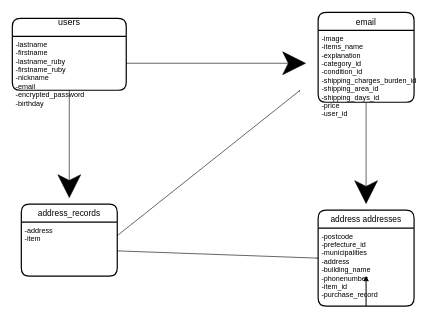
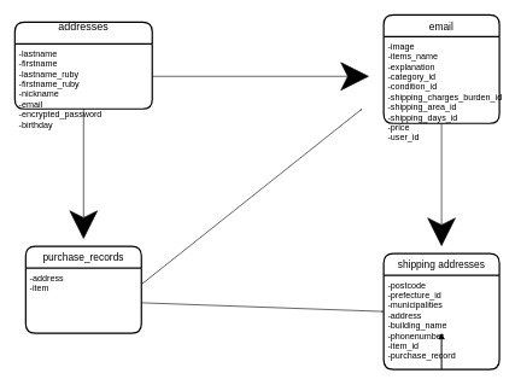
- <mxCell id="2" value="users&#10;" style="swimlane;childLayout=stackLayout;horizontal=1;startSize=30;horizontalStack=0;rounded=1;fontSize=15;fontStyle=0;strokeWidth=2;resizeParent=0;resizeLast=1;shadow=0;dashed=0;align=center;" vertex="1" parent="1"><mxGeometry x="20" y="30" width="190" height="120" as="geometry" /></mxCell>
+ <mxCell id="2" value="addresses&#10;" style="swimlane;childLayout=stackLayout;horizontal=1;startSize=30;horizontalStack=0;rounded=1;fontSize=15;fontStyle=0;strokeWidth=2;resizeParent=0;resizeLast=1;shadow=0;dashed=0;align=center;" vertex="1" parent="1"><mxGeometry x="20" y="30" width="190" height="120" as="geometry" /></mxCell>
- <mxCell id="6" value="address_records" style="swimlane;childLayout=stackLayout;horizontal=1;startSize=30;horizontalStack=0;rounded=1;fontSize=14;fontStyle=0;strokeWidth=2;resizeParent=0;resizeLast=1;shadow=0;dashed=0;align=center;" vertex="1" parent="1"><mxGeometry x="35" y="340" width="160" height="120" as="geometry" /></mxCell>
+ <mxCell id="6" value="purchase_records" style="swimlane;childLayout=stackLayout;horizontal=1;startSize=30;horizontalStack=0;rounded=1;fontSize=14;fontStyle=0;strokeWidth=2;resizeParent=0;resizeLast=1;shadow=0;dashed=0;align=center;" vertex="1" parent="1"><mxGeometry x="35" y="340" width="160" height="120" as="geometry" /></mxCell>
- <mxCell id="8" value="address addresses" style="swimlane;childLayout=stackLayout;horizontal=1;startSize=30;horizontalStack=0;rounded=1;fontSize=14;fontStyle=0;strokeWidth=2;resizeParent=0;resizeLast=1;shadow=0;dashed=0;align=center;" vertex="1" parent="1"><mxGeometry x="530" y="350" width="160" height="160" as="geometry" /></mxCell>
+ <mxCell id="8" value="shipping addresses" style="swimlane;childLayout=stackLayout;horizontal=1;startSize=30;horizontalStack=0;rounded=1;fontSize=14;fontStyle=0;strokeWidth=2;resizeParent=0;resizeLast=1;shadow=0;dashed=0;align=center;" vertex="1" parent="1"><mxGeometry x="530" y="350" width="160" height="160" as="geometry" /></mxCell>
